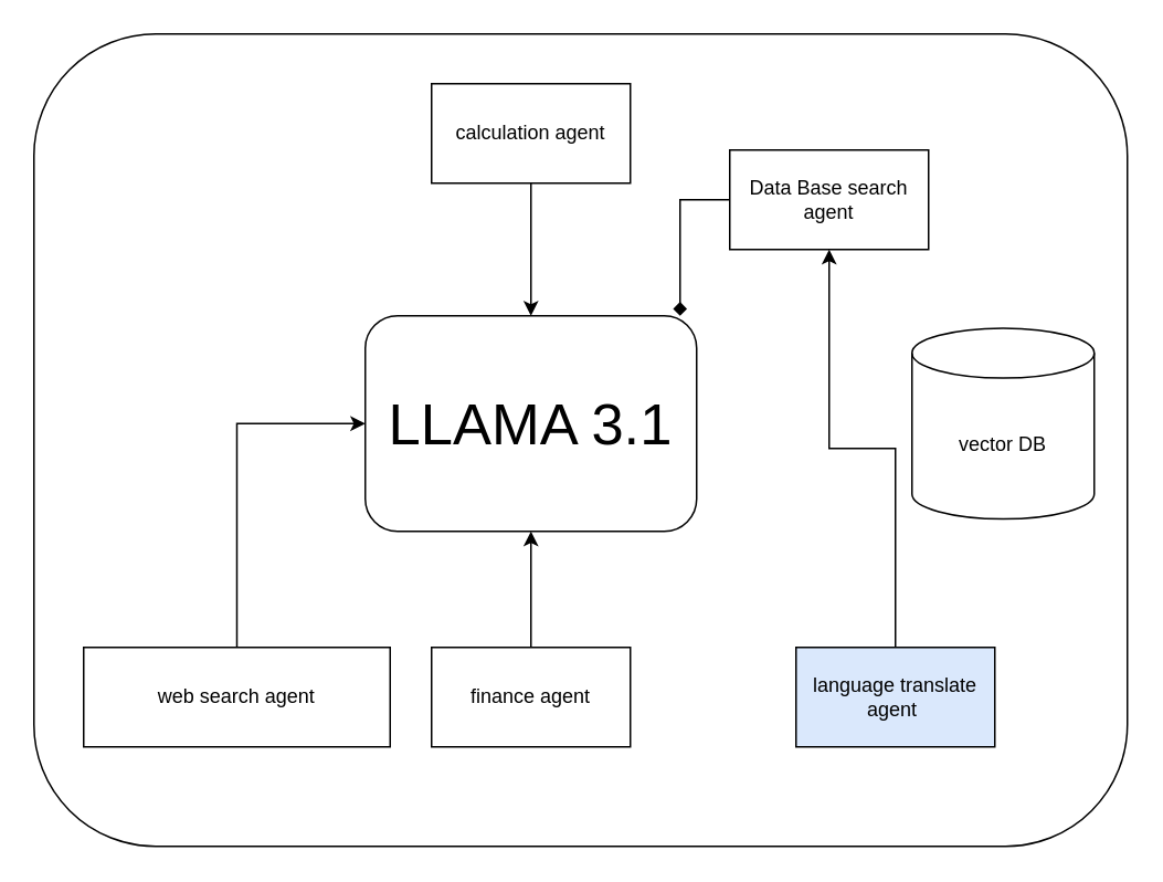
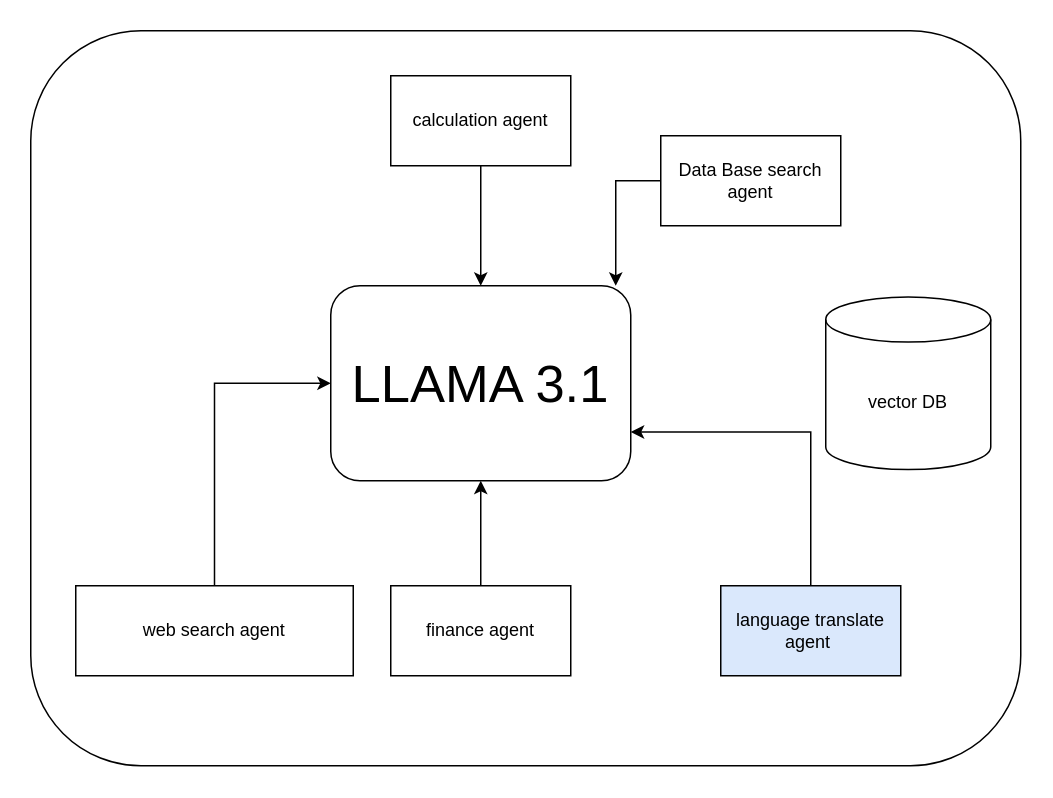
- <mxCell id="13" style="edgeStyle=orthogonalEdgeStyle;rounded=0;orthogonalLoop=1;jettySize=auto;html=1;entryX=0.95;entryY=0;entryDx=0;entryDy=0;entryPerimeter=0;endArrow=diamond;" edge="1" parent="1" source="12" target="2"><mxGeometry relative="1" as="geometry" /></mxCell>
+ <mxCell id="13" style="edgeStyle=orthogonalEdgeStyle;rounded=0;orthogonalLoop=1;jettySize=auto;html=1;entryX=0.95;entryY=0;entryDx=0;entryDy=0;entryPerimeter=0;" edge="1" parent="1" source="12" target="2"><mxGeometry relative="1" as="geometry" /></mxCell>
- <mxCell id="7" style="edgeStyle=orthogonalEdgeStyle;rounded=0;orthogonalLoop=1;jettySize=auto;html=1;exitX=0.5;exitY=0;exitDx=0;exitDy=0;" edge="1" parent="1" source="8" target="12"><mxGeometry relative="1" as="geometry" /></mxCell>
+ <mxCell id="7" style="edgeStyle=orthogonalEdgeStyle;rounded=0;orthogonalLoop=1;jettySize=auto;html=1;entryX=1;entryY=0.75;entryDx=0;entryDy=0;exitX=0.5;exitY=0;exitDx=0;exitDy=0;" edge="1" parent="1" source="8" target="2"><mxGeometry relative="1" as="geometry" /></mxCell>
